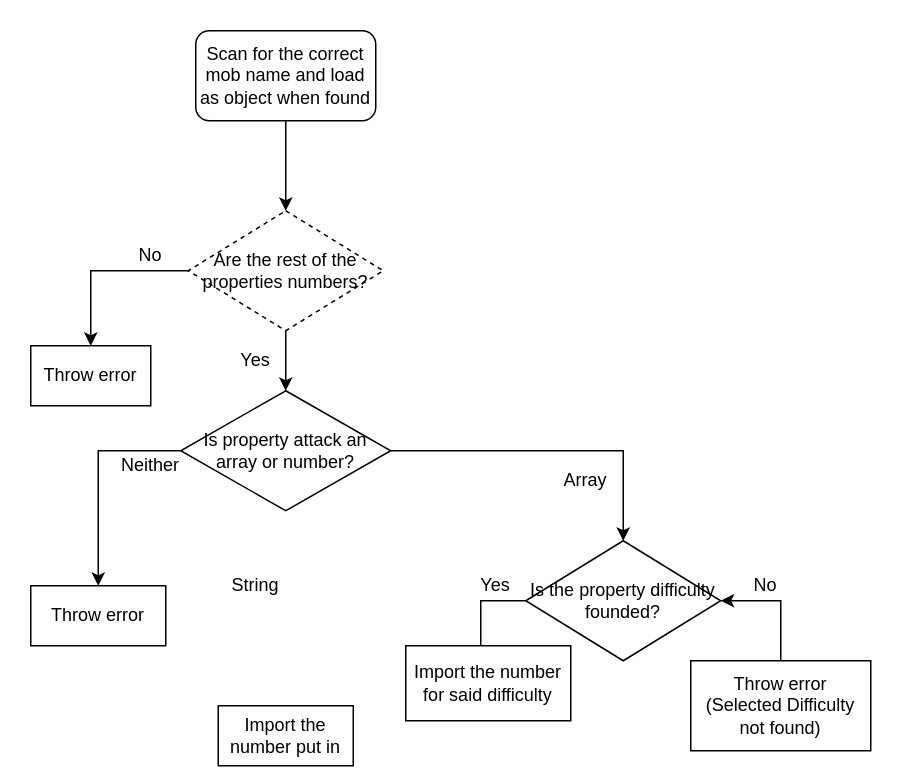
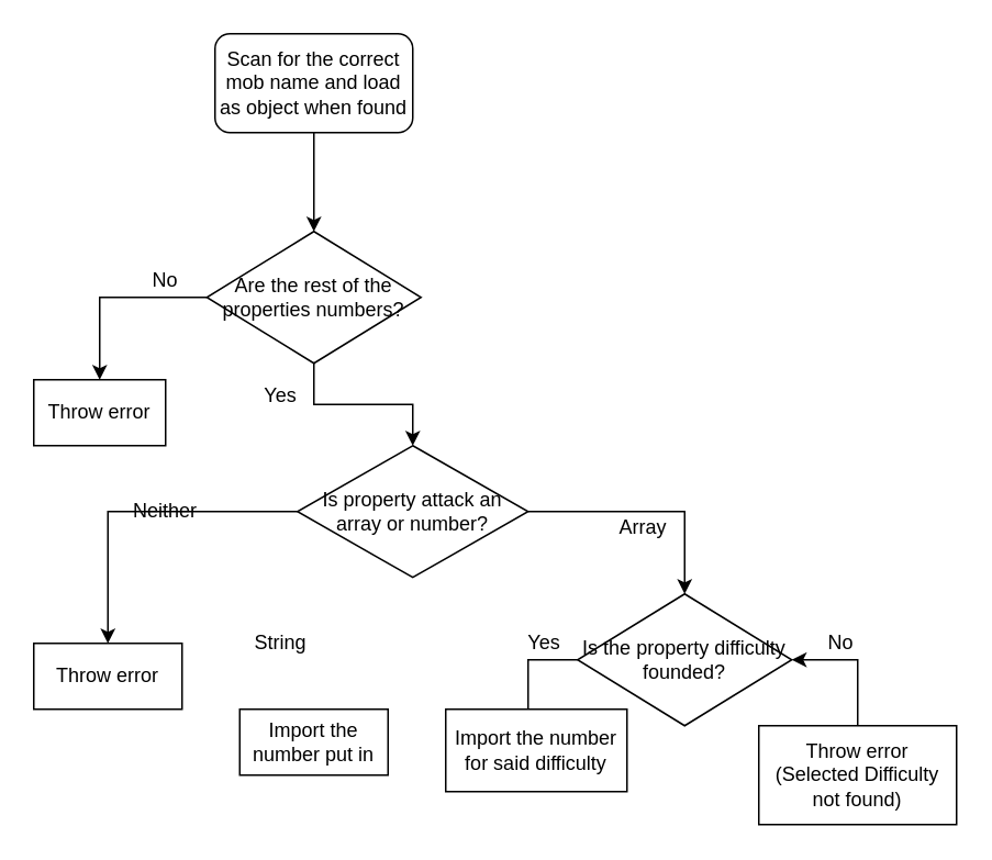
- <mxCell id="6" value="&lt;span&gt;Are the rest of the properties numbers?&lt;/span&gt;" style="rhombus;whiteSpace=wrap;html=1;dashed=1;" vertex="1" parent="1"><mxGeometry x="125" y="140" width="130" height="80" as="geometry" /></mxCell>
+ <mxCell id="6" value="&lt;span&gt;Are the rest of the properties numbers?&lt;/span&gt;" style="rhombus;whiteSpace=wrap;html=1;" vertex="1" parent="1"><mxGeometry x="125" y="140" width="130" height="80" as="geometry" /></mxCell>
- <mxCell id="10" value="&lt;span&gt;Is property attack an array or number?&lt;/span&gt;" style="rhombus;whiteSpace=wrap;html=1;" vertex="1" parent="1"><mxGeometry x="120" y="260" width="140" height="80" as="geometry" /></mxCell>
+ <mxCell id="10" value="&lt;span&gt;Is property attack an array or number?&lt;/span&gt;" style="rhombus;whiteSpace=wrap;html=1;" vertex="1" parent="1"><mxGeometry x="180" y="270" width="140" height="80" as="geometry" /></mxCell>
- <mxCell id="14" value="Import the number put in" style="rounded=0;whiteSpace=wrap;html=1;" vertex="1" parent="1"><mxGeometry x="145" y="470" width="90" height="40" as="geometry" /></mxCell>
+ <mxCell id="14" value="Import the number put in" style="rounded=0;whiteSpace=wrap;html=1;" vertex="1" parent="1"><mxGeometry x="145" y="430" width="90" height="40" as="geometry" /></mxCell>
